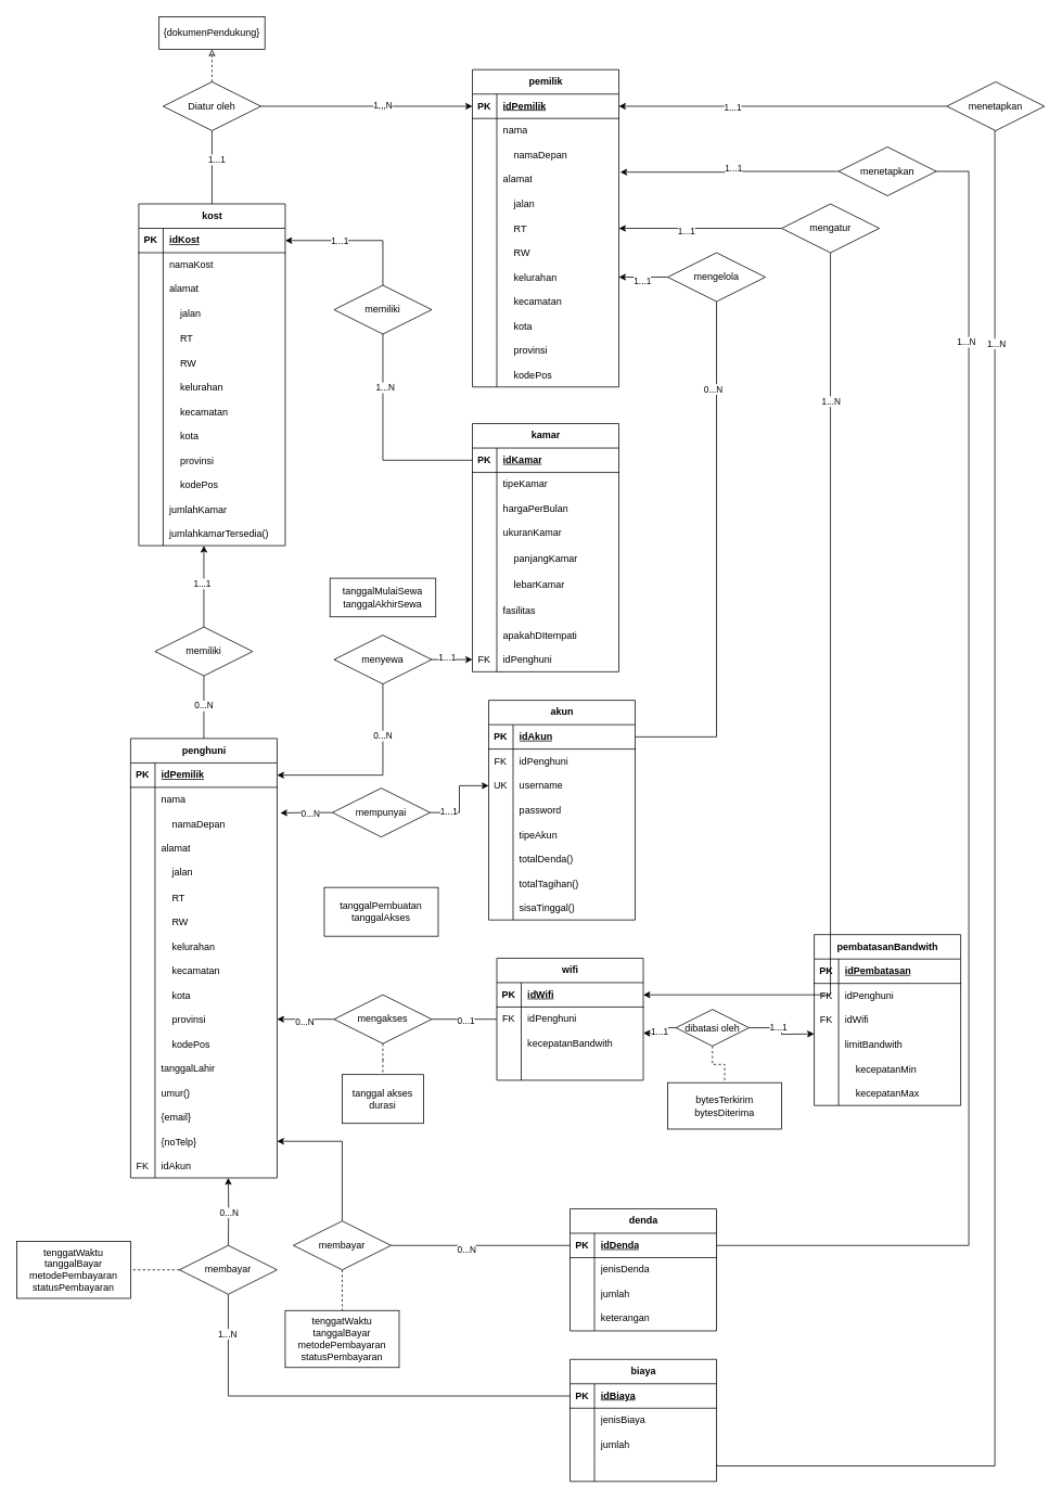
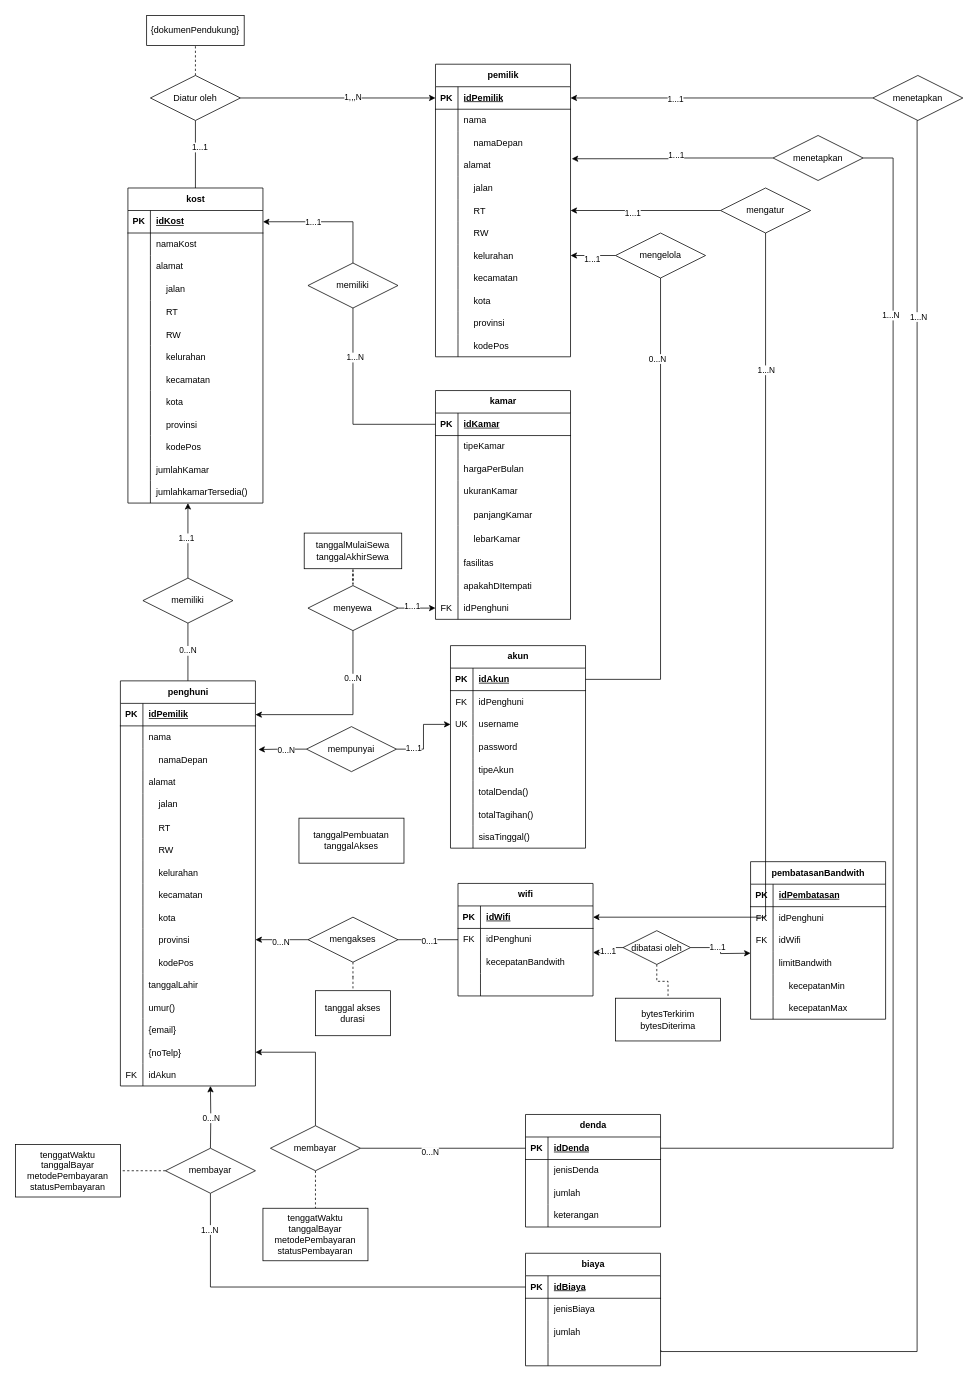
- <mxCell id="237" style="edgeStyle=orthogonalEdgeStyle;rounded=0;orthogonalLoop=1;jettySize=auto;html=1;entryX=0.5;entryY=1;entryDx=0;entryDy=0;endArrow=classic;endFill=0;dashed=1;" edge="1" parent="1" source="238" target="318"><mxGeometry relative="1" as="geometry" /></mxCell>
+ <mxCell id="237" style="edgeStyle=orthogonalEdgeStyle;rounded=0;orthogonalLoop=1;jettySize=auto;html=1;entryX=0.5;entryY=1;entryDx=0;entryDy=0;endArrow=none;endFill=0;dashed=1;" edge="1" parent="1" source="238" target="318"><mxGeometry relative="1" as="geometry" /></mxCell>
+ <mxCell id="243" style="edgeStyle=orthogonalEdgeStyle;rounded=0;orthogonalLoop=1;jettySize=auto;html=1;entryX=0.5;entryY=1;entryDx=0;entryDy=0;endArrow=none;endFill=0;dashed=1;" parent="1" source="244" target="317" edge="1"><mxGeometry relative="1" as="geometry" /></mxCell>
